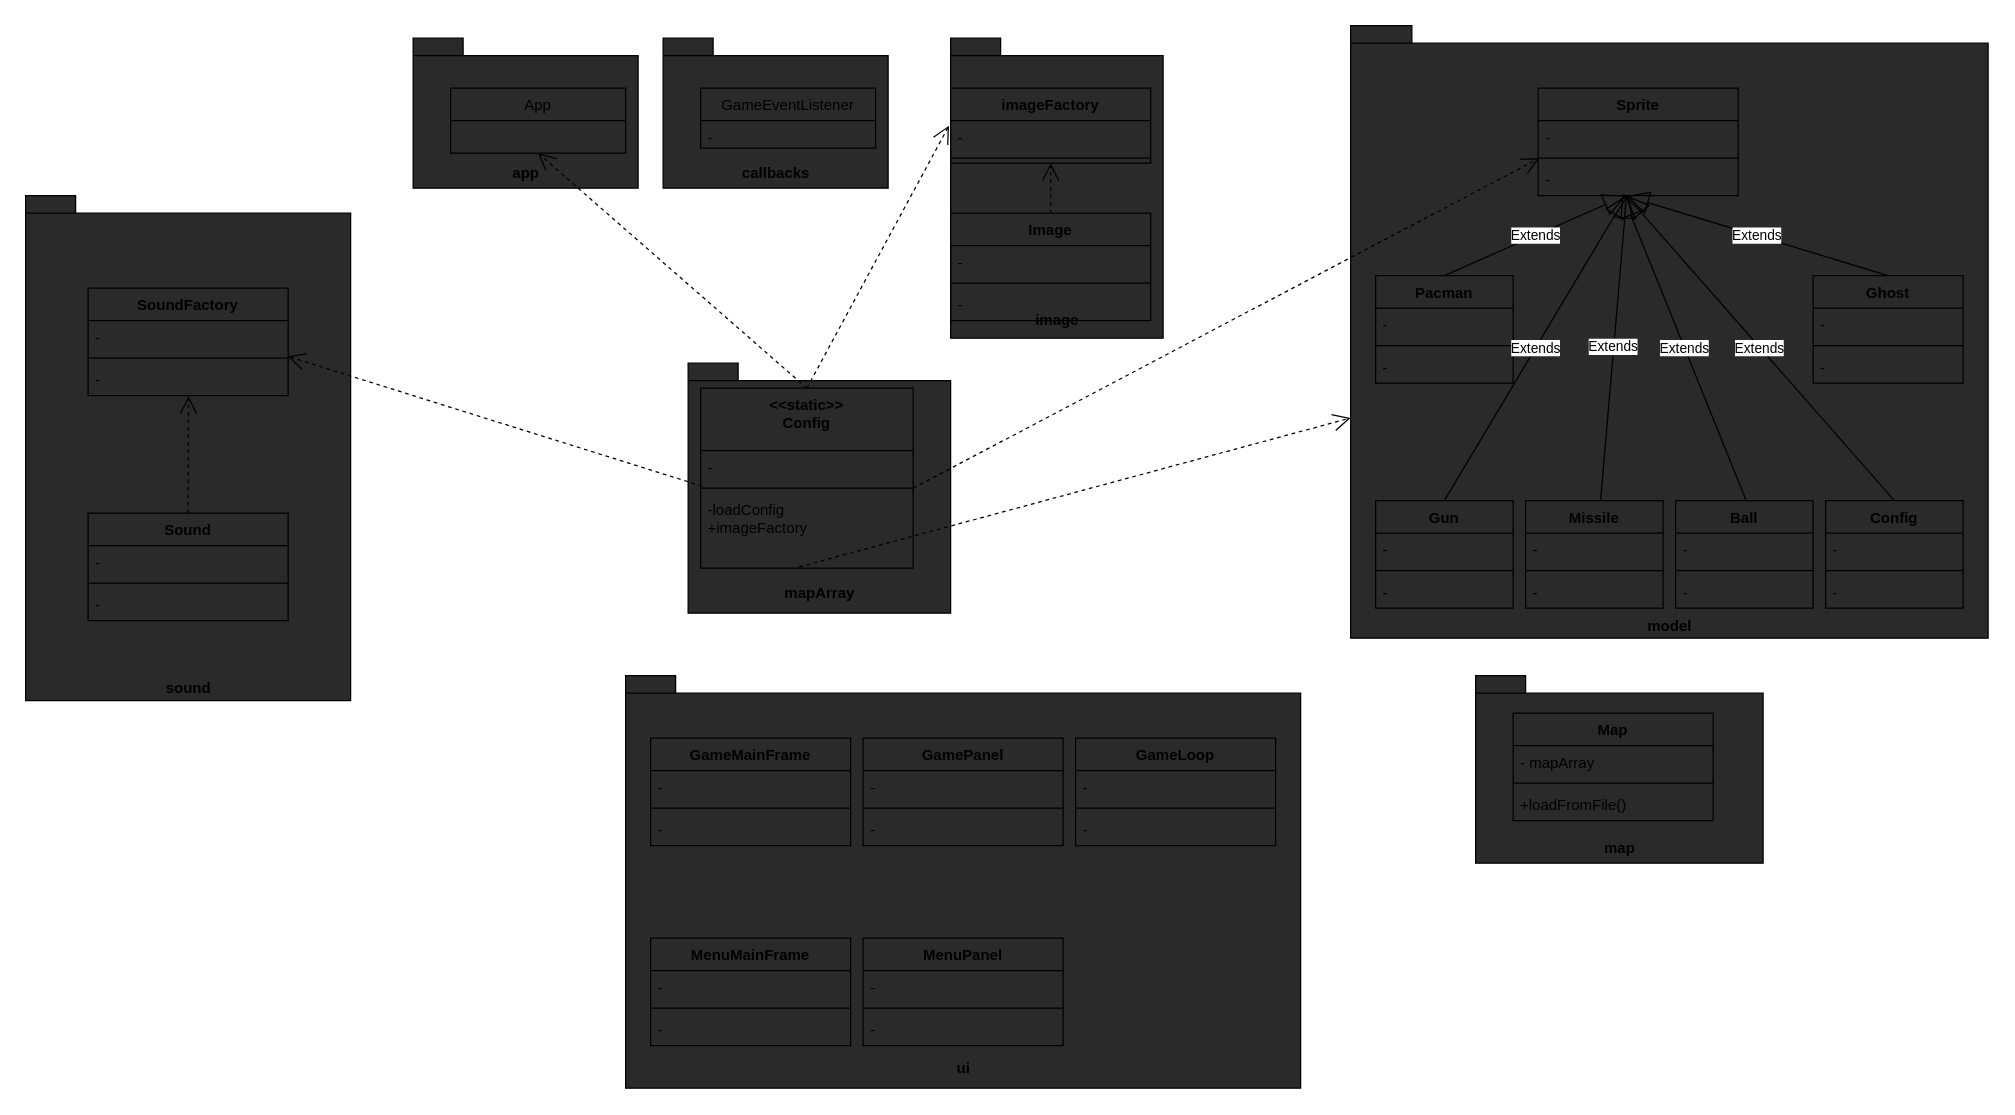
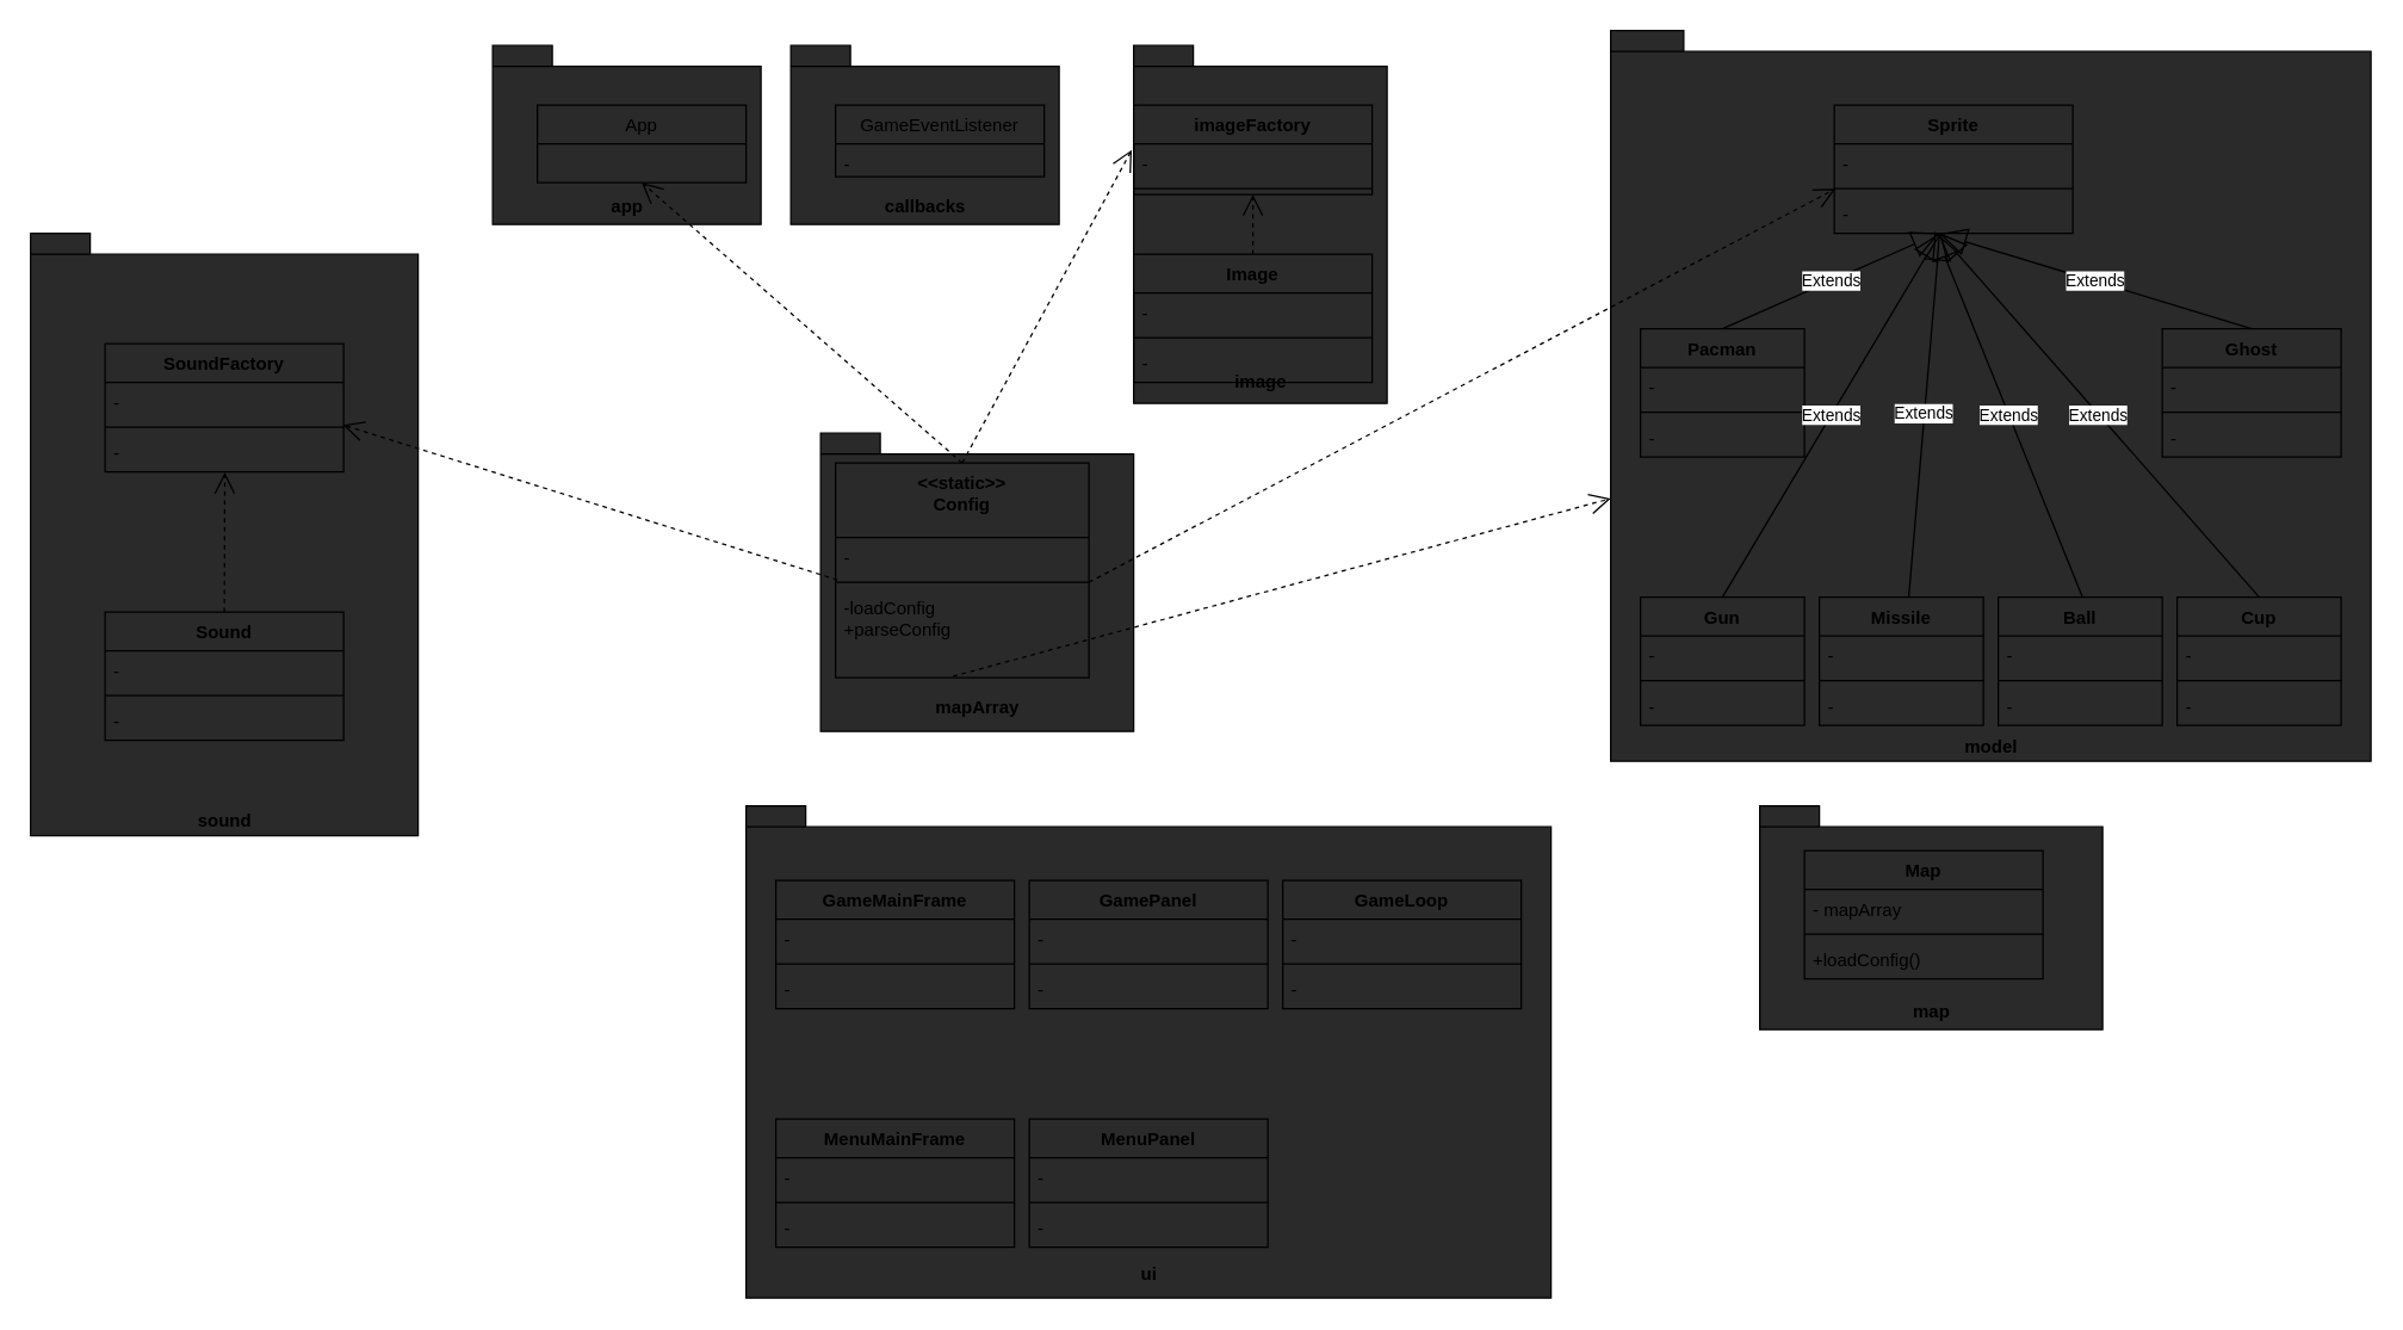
- <mxCell id="58" value="-loadConfig&#10;+imageFactory&#10;" style="text;strokeColor=none;fillColor=none;align=left;verticalAlign=top;spacingLeft=4;spacingRight=4;overflow=hidden;rotatable=0;points=[[0,0.5],[1,0.5]];portConstraint=eastwest;" vertex="1" parent="55"><mxGeometry y="84" width="170" height="60" as="geometry" /></mxCell>
+ <mxCell id="58" value="-loadConfig&#10;+parseConfig&#10;" style="text;strokeColor=none;fillColor=none;align=left;verticalAlign=top;spacingLeft=4;spacingRight=4;overflow=hidden;rotatable=0;points=[[0,0.5],[1,0.5]];portConstraint=eastwest;" vertex="1" parent="55"><mxGeometry y="84" width="170" height="60" as="geometry" /></mxCell>
- <mxCell id="45" value="Config" style="swimlane;fontStyle=1;align=center;verticalAlign=top;childLayout=stackLayout;horizontal=1;startSize=26;horizontalStack=0;resizeParent=1;resizeParentMax=0;resizeLast=0;collapsible=1;marginBottom=0;fillColor=#2a2a2a;" vertex="1" parent="1"><mxGeometry x="1460" y="400" width="110" height="86" as="geometry" /></mxCell>
+ <mxCell id="45" value="Cup" style="swimlane;fontStyle=1;align=center;verticalAlign=top;childLayout=stackLayout;horizontal=1;startSize=26;horizontalStack=0;resizeParent=1;resizeParentMax=0;resizeLast=0;collapsible=1;marginBottom=0;fillColor=#2a2a2a;" vertex="1" parent="1"><mxGeometry x="1460" y="400" width="110" height="86" as="geometry" /></mxCell>
- <mxCell id="91" value="+loadFromFile()" style="text;strokeColor=none;fillColor=none;align=left;verticalAlign=top;spacingLeft=4;spacingRight=4;overflow=hidden;rotatable=0;points=[[0,0.5],[1,0.5]];portConstraint=eastwest;" vertex="1" parent="88"><mxGeometry y="60" width="160" height="26" as="geometry" /></mxCell>
+ <mxCell id="91" value="+loadConfig()" style="text;strokeColor=none;fillColor=none;align=left;verticalAlign=top;spacingLeft=4;spacingRight=4;overflow=hidden;rotatable=0;points=[[0,0.5],[1,0.5]];portConstraint=eastwest;" vertex="1" parent="88"><mxGeometry y="60" width="160" height="26" as="geometry" /></mxCell>
